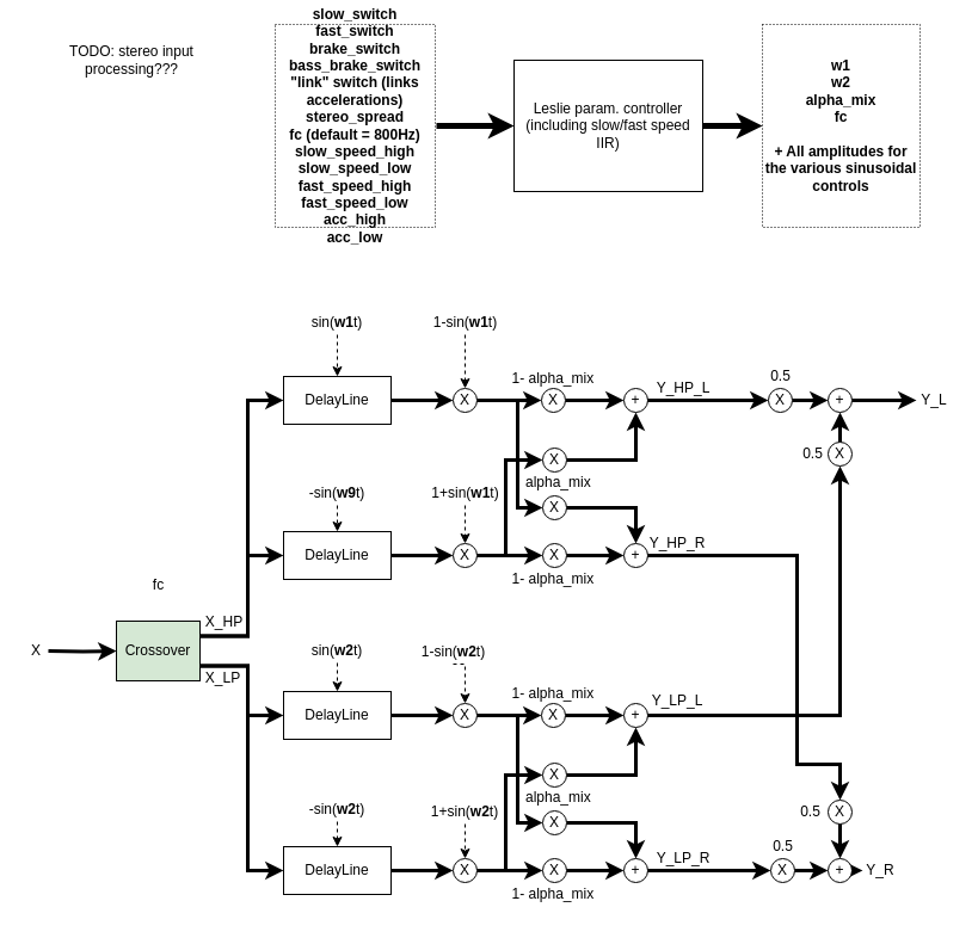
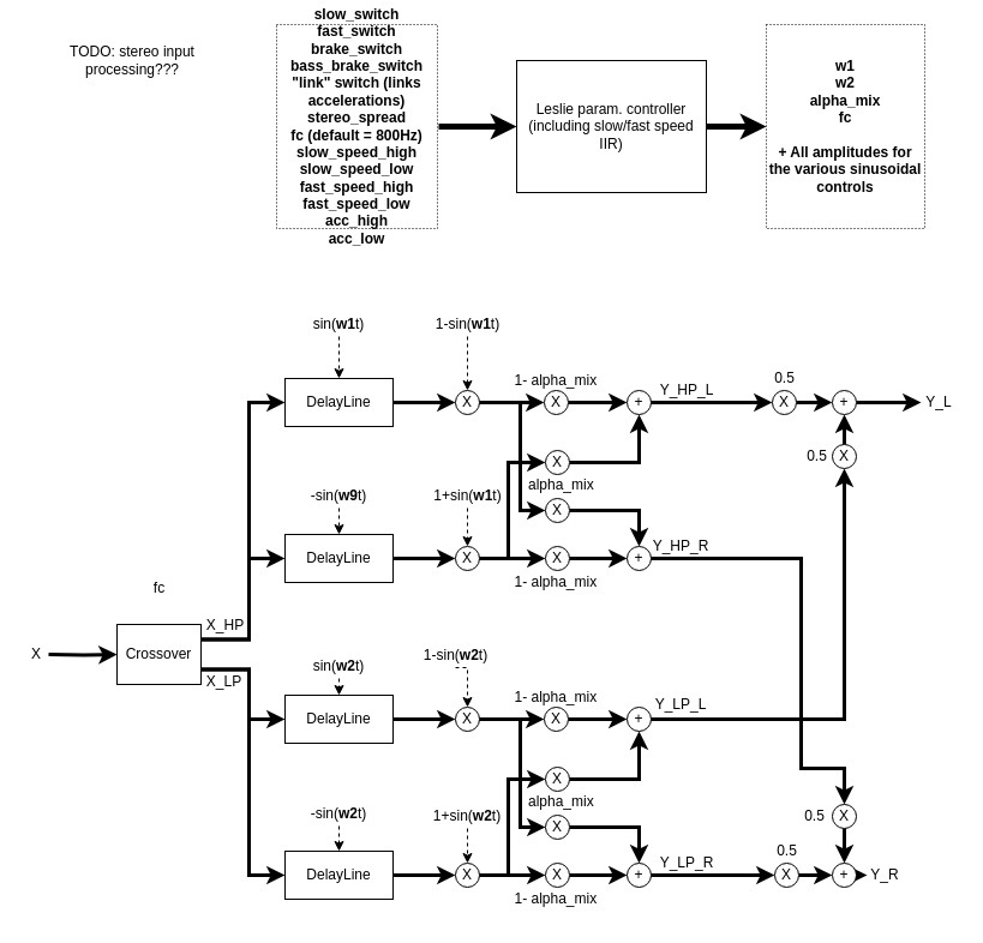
- <mxCell id="34" value="Crossover" style="rounded=0;whiteSpace=wrap;html=1;fillColor=#d5e8d4;" parent="1" vertex="1"><mxGeometry x="97" y="520" width="70" height="50" as="geometry" /></mxCell>
+ <mxCell id="34" value="Crossover" style="rounded=0;whiteSpace=wrap;html=1;" parent="1" vertex="1"><mxGeometry x="97" y="520" width="70" height="50" as="geometry" /></mxCell>
- <mxCell id="95" value="sin(&lt;b&gt;w2&lt;/b&gt;t)" style="text;html=1;strokeColor=none;fillColor=none;align=center;verticalAlign=middle;whiteSpace=wrap;rounded=0;" parent="1" vertex="1"><mxGeometry x="257" y="535" width="50" height="20" as="geometry" /></mxCell>
+ <mxCell id="95" value="sin(&lt;b&gt;w2&lt;/b&gt;t)" style="text;html=1;strokeColor=none;fillColor=none;align=center;verticalAlign=middle;whiteSpace=wrap;rounded=0;" parent="1" vertex="1"><mxGeometry x="257" y="545" width="50" height="20" as="geometry" /></mxCell>
